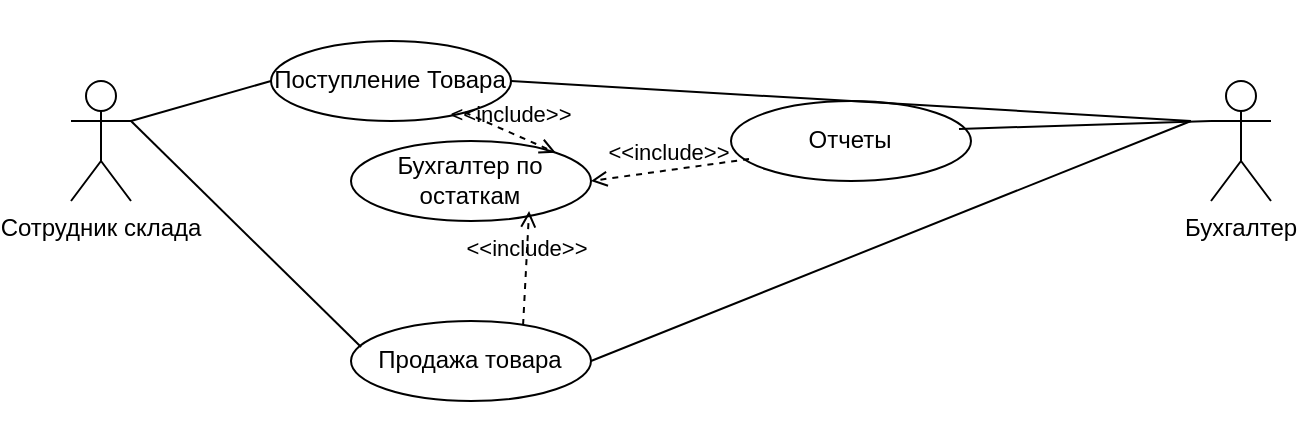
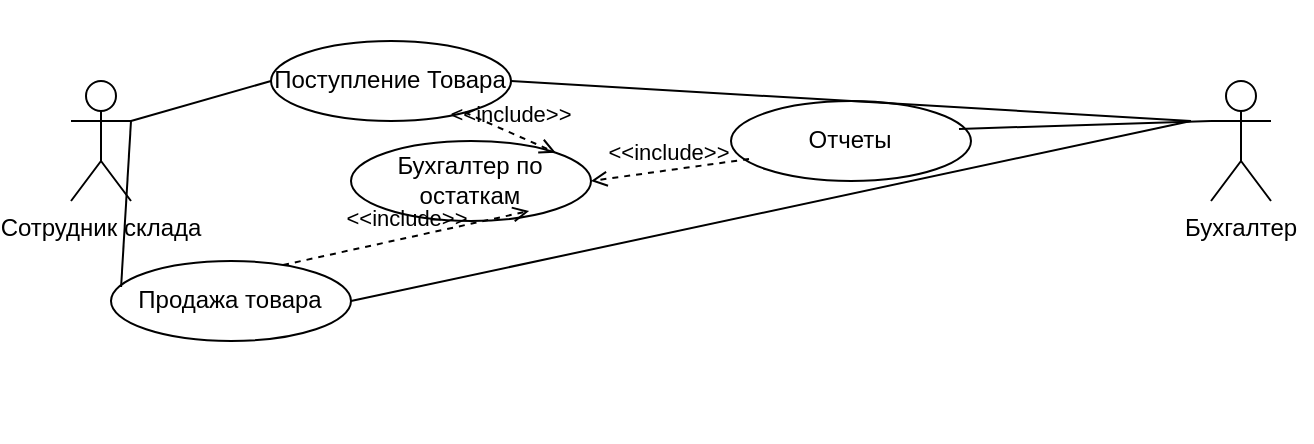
- <mxCell id="6" value="Продажа товара" style="ellipse;whiteSpace=wrap;html=1;" vertex="1" parent="1"><mxGeometry x="160" y="160" width="120" height="40" as="geometry" /></mxCell>
+ <mxCell id="6" value="Продажа товара" style="ellipse;whiteSpace=wrap;html=1;" vertex="1" parent="1"><mxGeometry x="40" y="130" width="120" height="40" as="geometry" /></mxCell>
